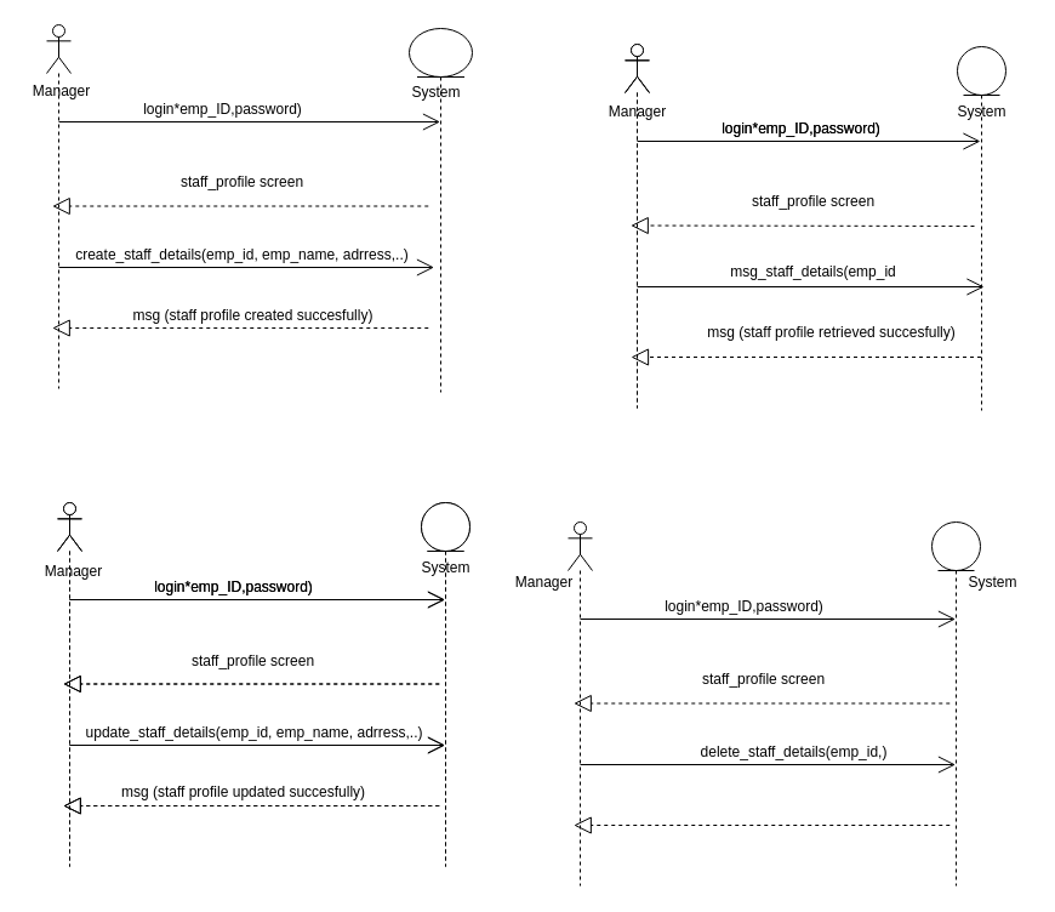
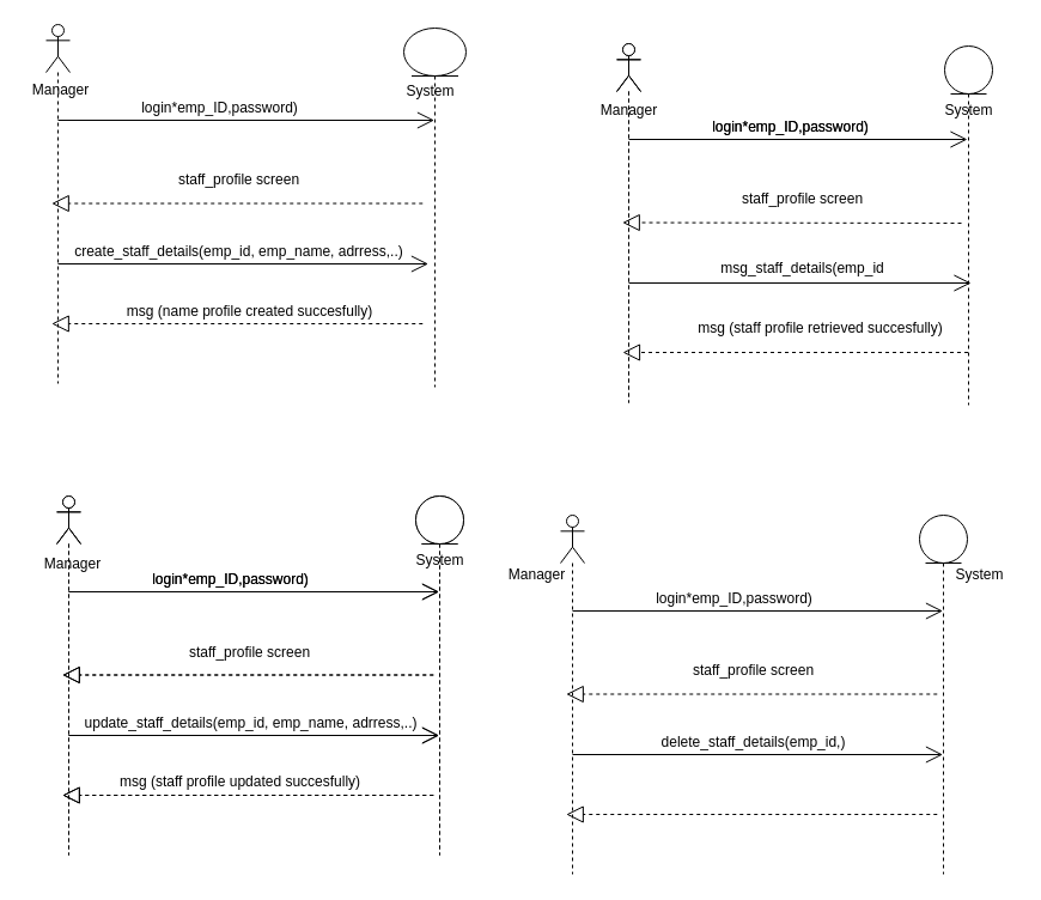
- <mxCell id="14" value="msg (staff profile created succesfully)" style="text;html=1;align=center;verticalAlign=middle;resizable=0;points=[];autosize=1;strokeColor=none;" parent="1" vertex="1"><mxGeometry x="104" y="251" width="208" height="18" as="geometry" /></mxCell>
+ <mxCell id="14" value="msg (name profile created succesfully)" style="text;html=1;align=center;verticalAlign=middle;resizable=0;points=[];autosize=1;strokeColor=none;" parent="1" vertex="1"><mxGeometry x="104" y="251" width="208" height="18" as="geometry" /></mxCell>
- <mxCell id="56" value="delete_staff_details(emp_id,)" style="text;html=1;align=center;verticalAlign=middle;resizable=0;points=[];autosize=1;strokeColor=none;" parent="1" vertex="1"><mxGeometry x="572" y="611" width="164" height="18" as="geometry" /></mxCell>
+ <mxCell id="56" value="delete_staff_details(emp_id,)" style="text;html=1;align=center;verticalAlign=middle;resizable=0;points=[];autosize=1;strokeColor=none;" parent="1" vertex="1"><mxGeometry x="547" y="611" width="164" height="18" as="geometry" /></mxCell>
